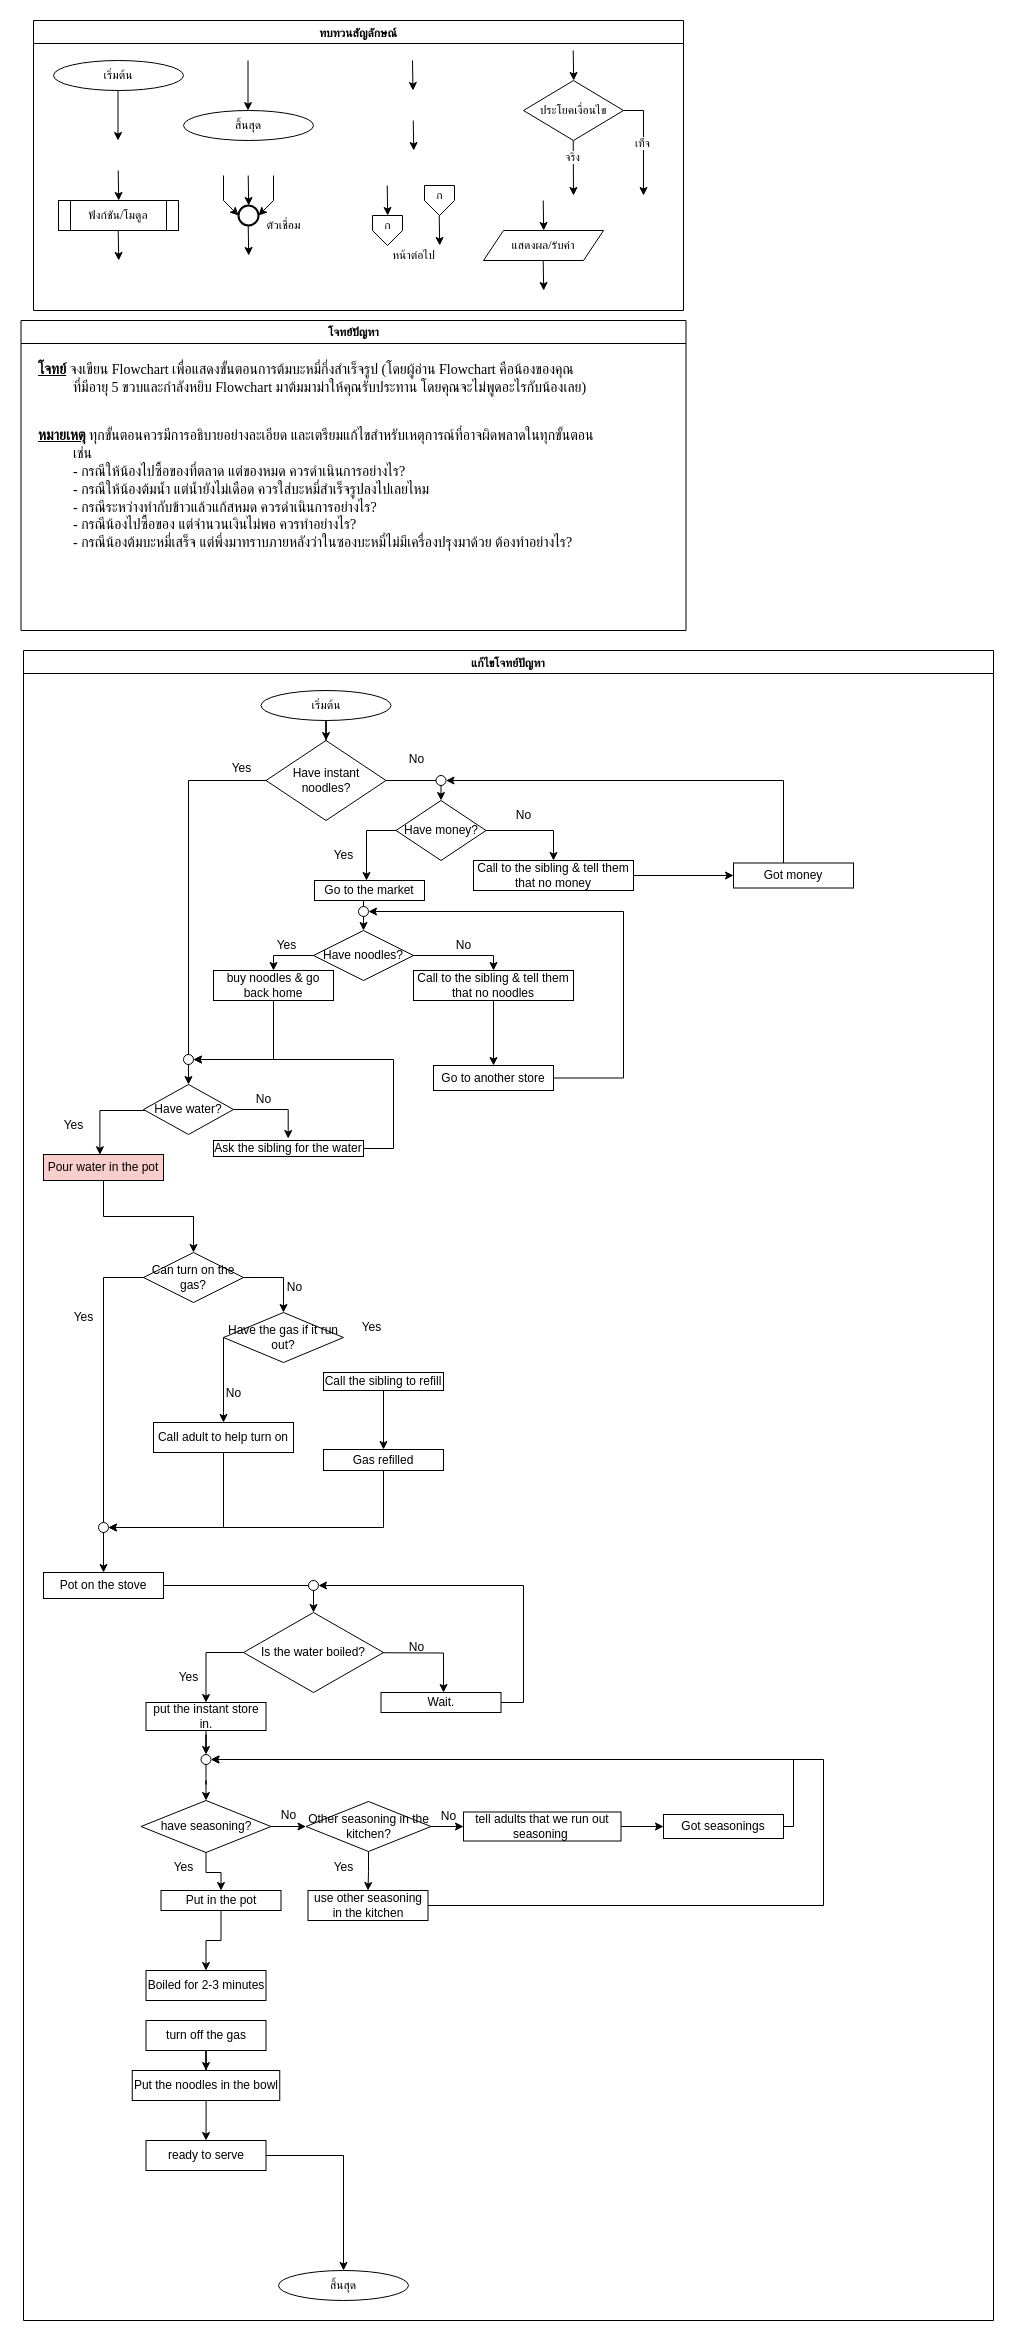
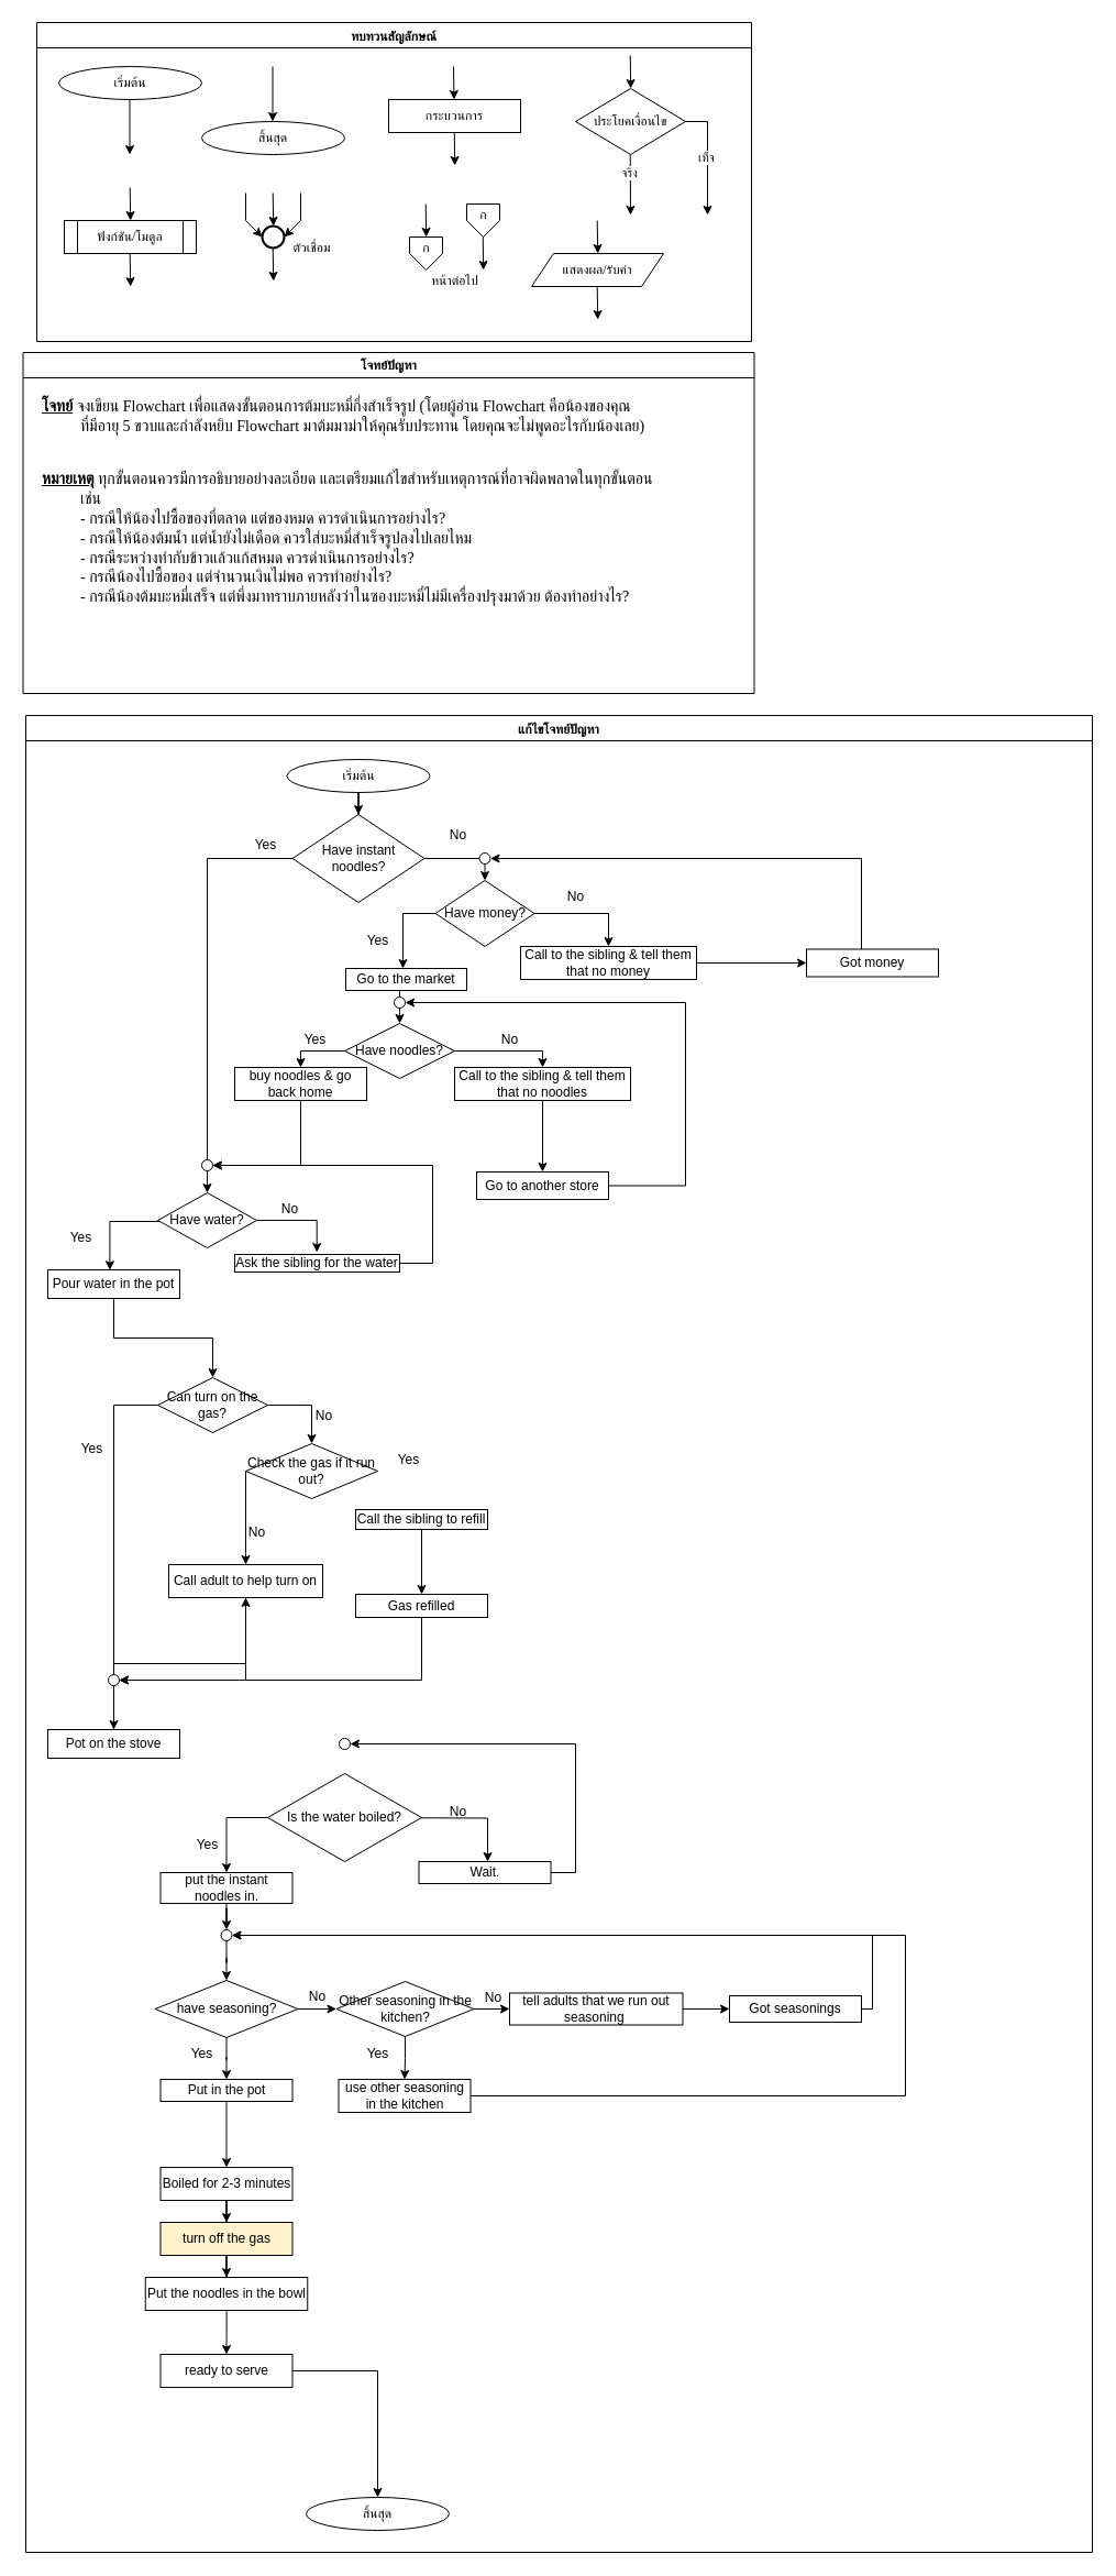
+ <mxCell id="7" value="กระบวนการ" style="rounded=0;whiteSpace=wrap;html=1;fontFamily=Sarabun;fontSource=https%3A%2F%2Ffonts.googleapis.com%2Fcss%3Ffamily%3DSarabun;" parent="2" vertex="1"><mxGeometry x="320" y="70" width="120" height="30" as="geometry" /></mxCell>
- <mxCell id="63" value="Pour water in the pot" style="whiteSpace=wrap;html=1;fillColor=#f8cecc;" vertex="1" parent="35"><mxGeometry x="20" y="504" width="120" height="26" as="geometry" /></mxCell>
+ <mxCell id="63" value="Pour water in the pot" style="whiteSpace=wrap;html=1;" vertex="1" parent="35"><mxGeometry x="20" y="504" width="120" height="26" as="geometry" /></mxCell>
- <mxCell id="78" value="Have the gas if it run out?" style="rhombus;whiteSpace=wrap;html=1;" vertex="1" parent="35"><mxGeometry x="200" y="662" width="120" height="50" as="geometry" /></mxCell>
+ <mxCell id="78" value="Check the gas if it run out?" style="rhombus;whiteSpace=wrap;html=1;" vertex="1" parent="35"><mxGeometry x="200" y="662" width="120" height="50" as="geometry" /></mxCell>
- <mxCell id="74" style="edgeStyle=orthogonalEdgeStyle;rounded=0;orthogonalLoop=1;jettySize=auto;html=1;" edge="1" parent="35" source="75" target="98"><mxGeometry relative="1" as="geometry" /></mxCell>
+ <mxCell id="74" style="edgeStyle=orthogonalEdgeStyle;rounded=0;orthogonalLoop=1;jettySize=auto;html=1;" edge="1" parent="35" source="75" target="84"><mxGeometry relative="1" as="geometry" /></mxCell>
- <mxCell id="100" value="put the instant store in." style="whiteSpace=wrap;html=1;" vertex="1" parent="35"><mxGeometry x="122.5" y="1052" width="120" height="28" as="geometry" /></mxCell>
+ <mxCell id="100" value="put the instant noodles in." style="whiteSpace=wrap;html=1;" vertex="1" parent="35"><mxGeometry x="122.5" y="1052" width="120" height="28" as="geometry" /></mxCell>
- <mxCell id="112" value="Put in the pot" style="whiteSpace=wrap;html=1;" vertex="1" parent="35"><mxGeometry x="137.5" y="1240" width="120" height="20" as="geometry" /></mxCell>
+ <mxCell id="112" value="Put in the pot" style="whiteSpace=wrap;html=1;" vertex="1" parent="35"><mxGeometry x="122.5" y="1240" width="120" height="20" as="geometry" /></mxCell>
+ <mxCell id="126" style="edgeStyle=orthogonalEdgeStyle;rounded=0;orthogonalLoop=1;jettySize=auto;html=1;entryX=0.5;entryY=0;entryDx=0;entryDy=0;" edge="1" parent="35" source="127" target="129"><mxGeometry relative="1" as="geometry" /></mxCell>
- <mxCell id="129" value="turn off the gas" style="whiteSpace=wrap;html=1;" vertex="1" parent="35"><mxGeometry x="122.5" y="1370" width="120" height="30" as="geometry" /></mxCell>
+ <mxCell id="129" value="turn off the gas" style="whiteSpace=wrap;html=1;fillColor=#fff2cc;" vertex="1" parent="35"><mxGeometry x="122.5" y="1370" width="120" height="30" as="geometry" /></mxCell>
